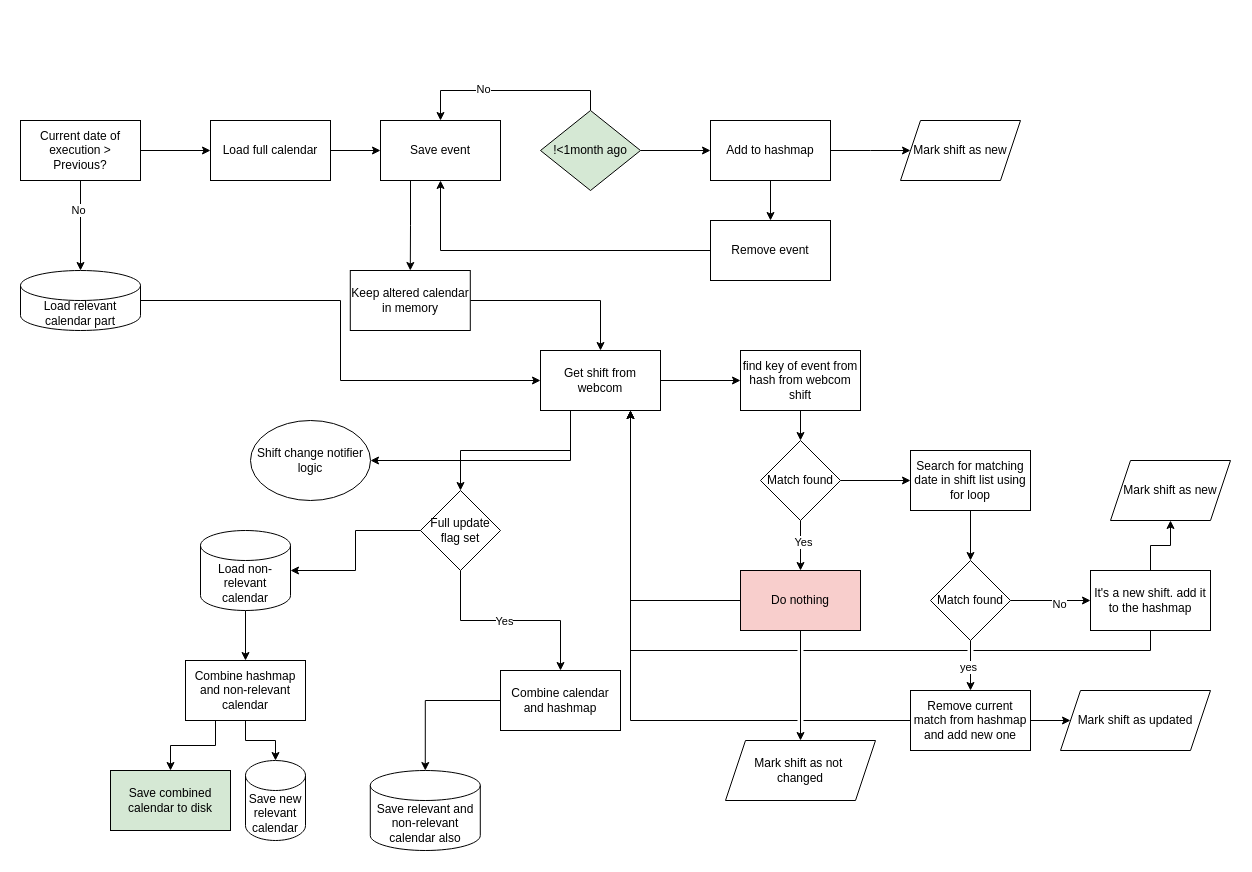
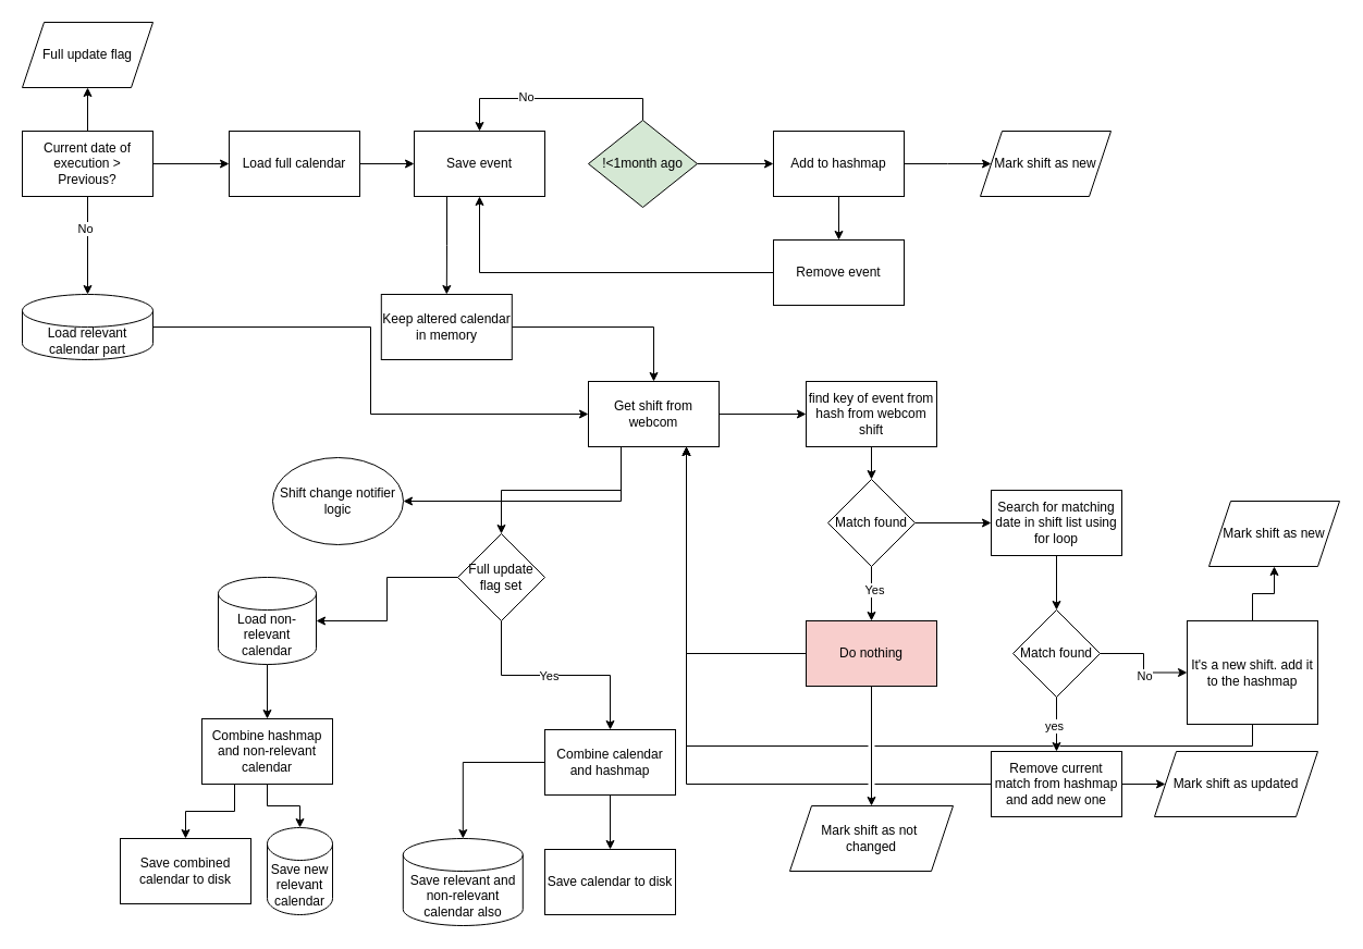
+ <mxCell id="56" value="Full update flag" style="shape=parallelogram;perimeter=parallelogramPerimeter;whiteSpace=wrap;html=1;fixedSize=1;" vertex="1" parent="1"><mxGeometry x="20" y="20" width="120" height="60" as="geometry" /></mxCell>
+ <mxCell id="47" value="" style="edgeStyle=orthogonalEdgeStyle;rounded=0;orthogonalLoop=1;jettySize=auto;html=1;" edge="1" parent="1" source="48" target="56"><mxGeometry relative="1" as="geometry" /></mxCell>
- <mxCell id="39" value="It's a new shift. add it to the hashmap" style="rounded=0;whiteSpace=wrap;html=1;" vertex="1" parent="1"><mxGeometry x="1090" y="570" width="120" height="60" as="geometry" /></mxCell>
+ <mxCell id="39" value="It's a new shift. add it to the hashmap" style="rounded=0;whiteSpace=wrap;html=1;" vertex="1" parent="1"><mxGeometry x="1090" y="570" width="120" height="95" as="geometry" /></mxCell>
+ <mxCell id="43" value="" style="edgeStyle=orthogonalEdgeStyle;rounded=0;orthogonalLoop=1;jettySize=auto;html=1;" edge="1" parent="1" source="44" target="45"><mxGeometry relative="1" as="geometry" /></mxCell>
- <mxCell id="66" value="Save combined calendar to disk" style="rounded=0;whiteSpace=wrap;html=1;fillColor=#d5e8d4;" vertex="1" parent="1"><mxGeometry x="110" y="770" width="120" height="60" as="geometry" /></mxCell>
+ <mxCell id="66" value="Save combined calendar to disk" style="rounded=0;whiteSpace=wrap;html=1;" vertex="1" parent="1"><mxGeometry x="110" y="770" width="120" height="60" as="geometry" /></mxCell>
+ <mxCell id="45" value="Save calendar to disk" style="rounded=0;whiteSpace=wrap;html=1;" vertex="1" parent="1"><mxGeometry x="500" y="780" width="120" height="60" as="geometry" /></mxCell>
